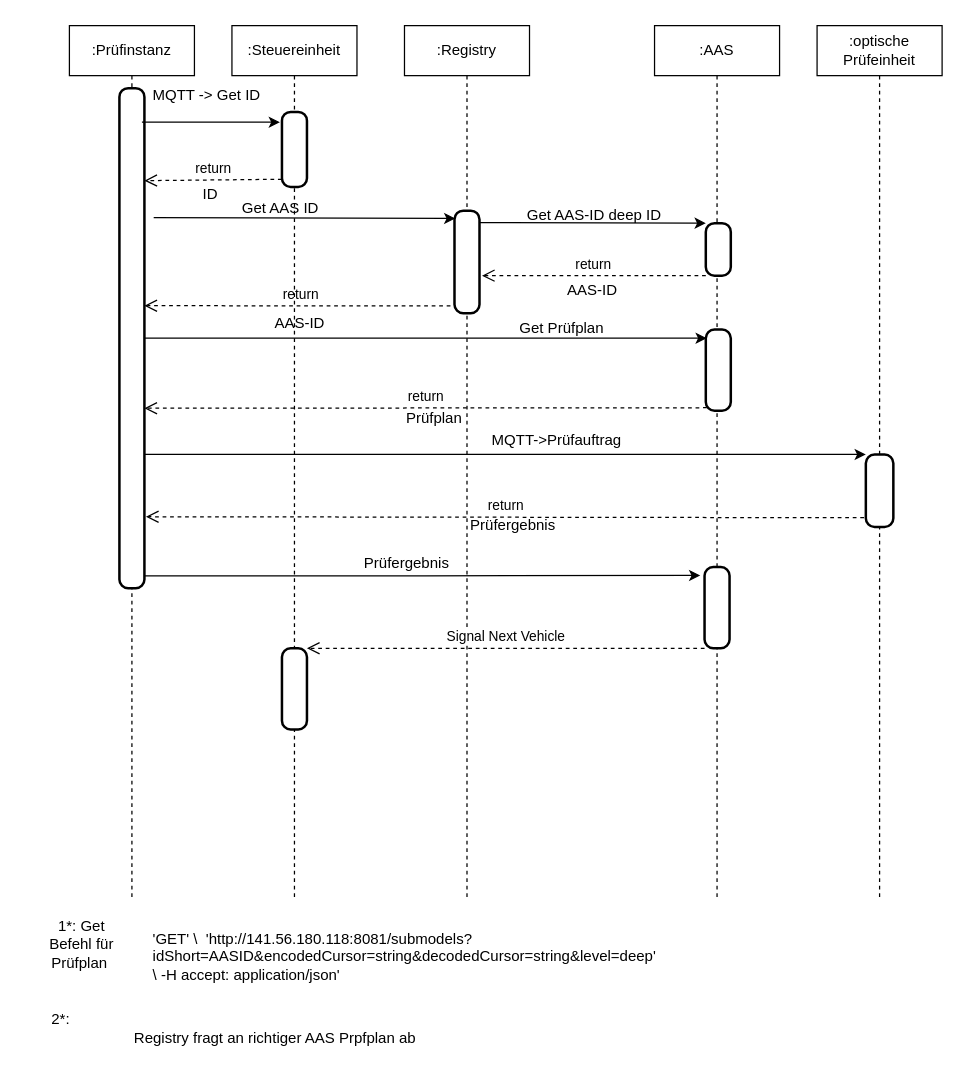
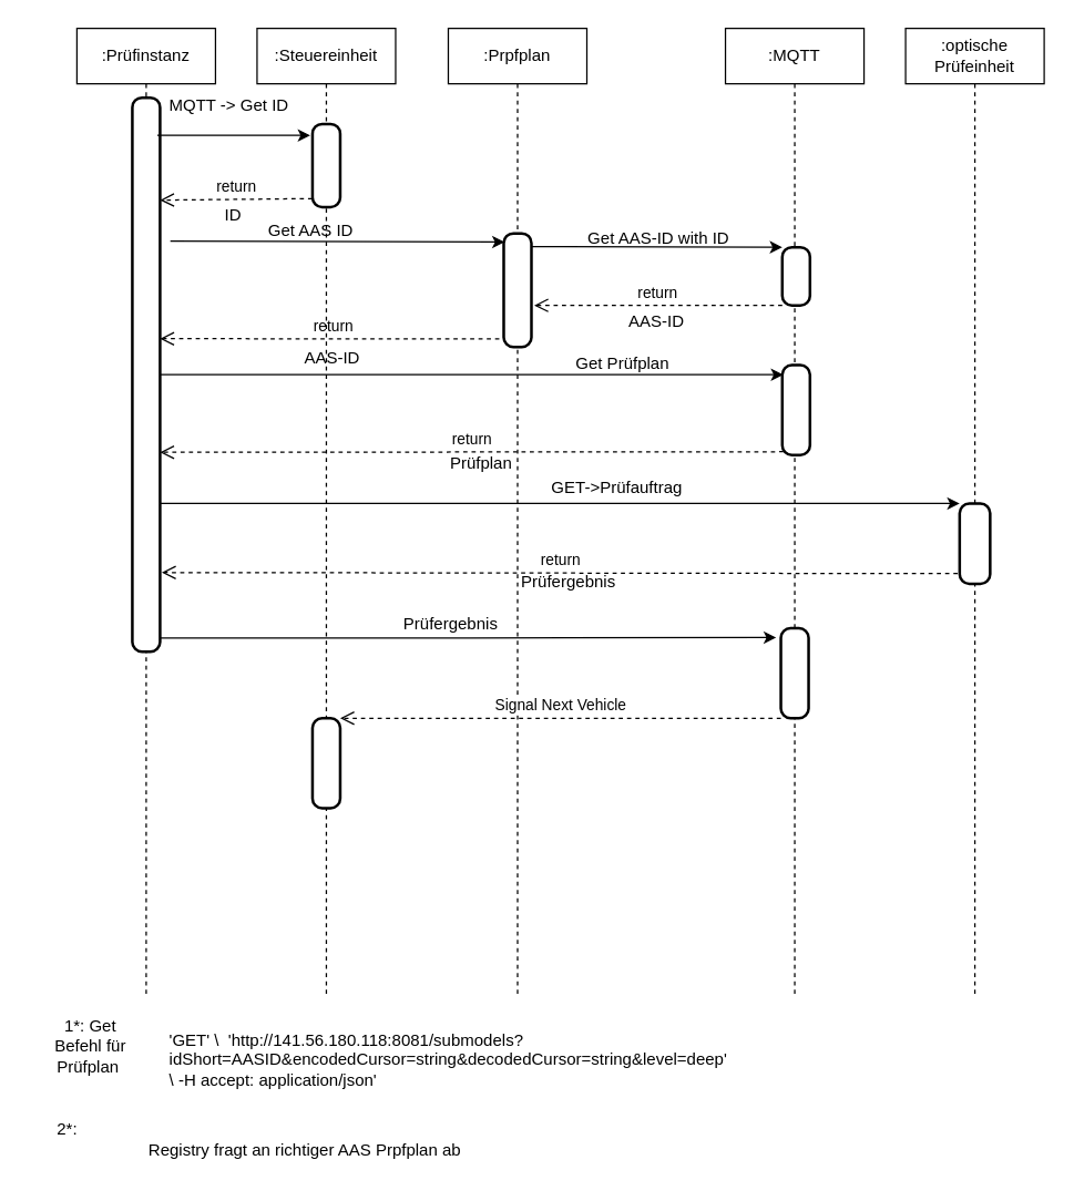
- <mxCell id="2" value=":Registry" style="shape=umlLifeline;perimeter=lifelinePerimeter;whiteSpace=wrap;html=1;container=1;dropTarget=0;collapsible=0;recursiveResize=0;outlineConnect=0;portConstraint=eastwest;newEdgeStyle={&quot;curved&quot;:0,&quot;rounded&quot;:0};" vertex="1" parent="1"><mxGeometry x="323" y="20" width="100" height="700" as="geometry" /></mxCell>
+ <mxCell id="2" value=":Prpfplan" style="shape=umlLifeline;perimeter=lifelinePerimeter;whiteSpace=wrap;html=1;container=1;dropTarget=0;collapsible=0;recursiveResize=0;outlineConnect=0;portConstraint=eastwest;newEdgeStyle={&quot;curved&quot;:0,&quot;rounded&quot;:0};" vertex="1" parent="1"><mxGeometry x="323" y="20" width="100" height="700" as="geometry" /></mxCell>
- <mxCell id="4" value=":AAS" style="shape=umlLifeline;perimeter=lifelinePerimeter;whiteSpace=wrap;html=1;container=1;dropTarget=0;collapsible=0;recursiveResize=0;outlineConnect=0;portConstraint=eastwest;newEdgeStyle={&quot;curved&quot;:0,&quot;rounded&quot;:0};" vertex="1" parent="1"><mxGeometry x="523" y="20" width="100" height="700" as="geometry" /></mxCell>
+ <mxCell id="4" value=":MQTT" style="shape=umlLifeline;perimeter=lifelinePerimeter;whiteSpace=wrap;html=1;container=1;dropTarget=0;collapsible=0;recursiveResize=0;outlineConnect=0;portConstraint=eastwest;newEdgeStyle={&quot;curved&quot;:0,&quot;rounded&quot;:0};" vertex="1" parent="1"><mxGeometry x="523" y="20" width="100" height="700" as="geometry" /></mxCell>
- <mxCell id="15" value="Get AAS-ID deep ID" style="text;html=1;align=center;verticalAlign=middle;whiteSpace=wrap;rounded=0;" vertex="1" parent="1"><mxGeometry x="415" y="157" width="120" height="30" as="geometry" /></mxCell>
+ <mxCell id="15" value="Get AAS-ID with ID" style="text;html=1;align=center;verticalAlign=middle;whiteSpace=wrap;rounded=0;" vertex="1" parent="1"><mxGeometry x="415" y="157" width="120" height="30" as="geometry" /></mxCell>
- <mxCell id="22" value="MQTT-&amp;gt;Prüfauftrag" style="text;html=1;align=center;verticalAlign=middle;whiteSpace=wrap;rounded=0;" vertex="1" parent="1"><mxGeometry x="355" y="337" width="180" height="30" as="geometry" /></mxCell>
+ <mxCell id="22" value="GET-&amp;gt;Prüfauftrag" style="text;html=1;align=center;verticalAlign=middle;whiteSpace=wrap;rounded=0;" vertex="1" parent="1"><mxGeometry x="355" y="337" width="180" height="30" as="geometry" /></mxCell>
